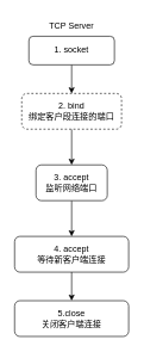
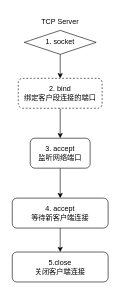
- <mxCell id="3" value="1. socket" style="rounded=1;whiteSpace=wrap;html=1;fontSize=12;glass=0;strokeWidth=1;shadow=0;" parent="1" vertex="1"><mxGeometry x="40" y="50" width="120" height="40" as="geometry" /></mxCell>
+ <mxCell id="3" value="1. socket" style="rhombus;whiteSpace=wrap;html=1;fontSize=12;glass=0;strokeWidth=1;shadow=0;" parent="1" vertex="1"><mxGeometry x="40" y="50" width="120" height="40" as="geometry" /></mxCell>
